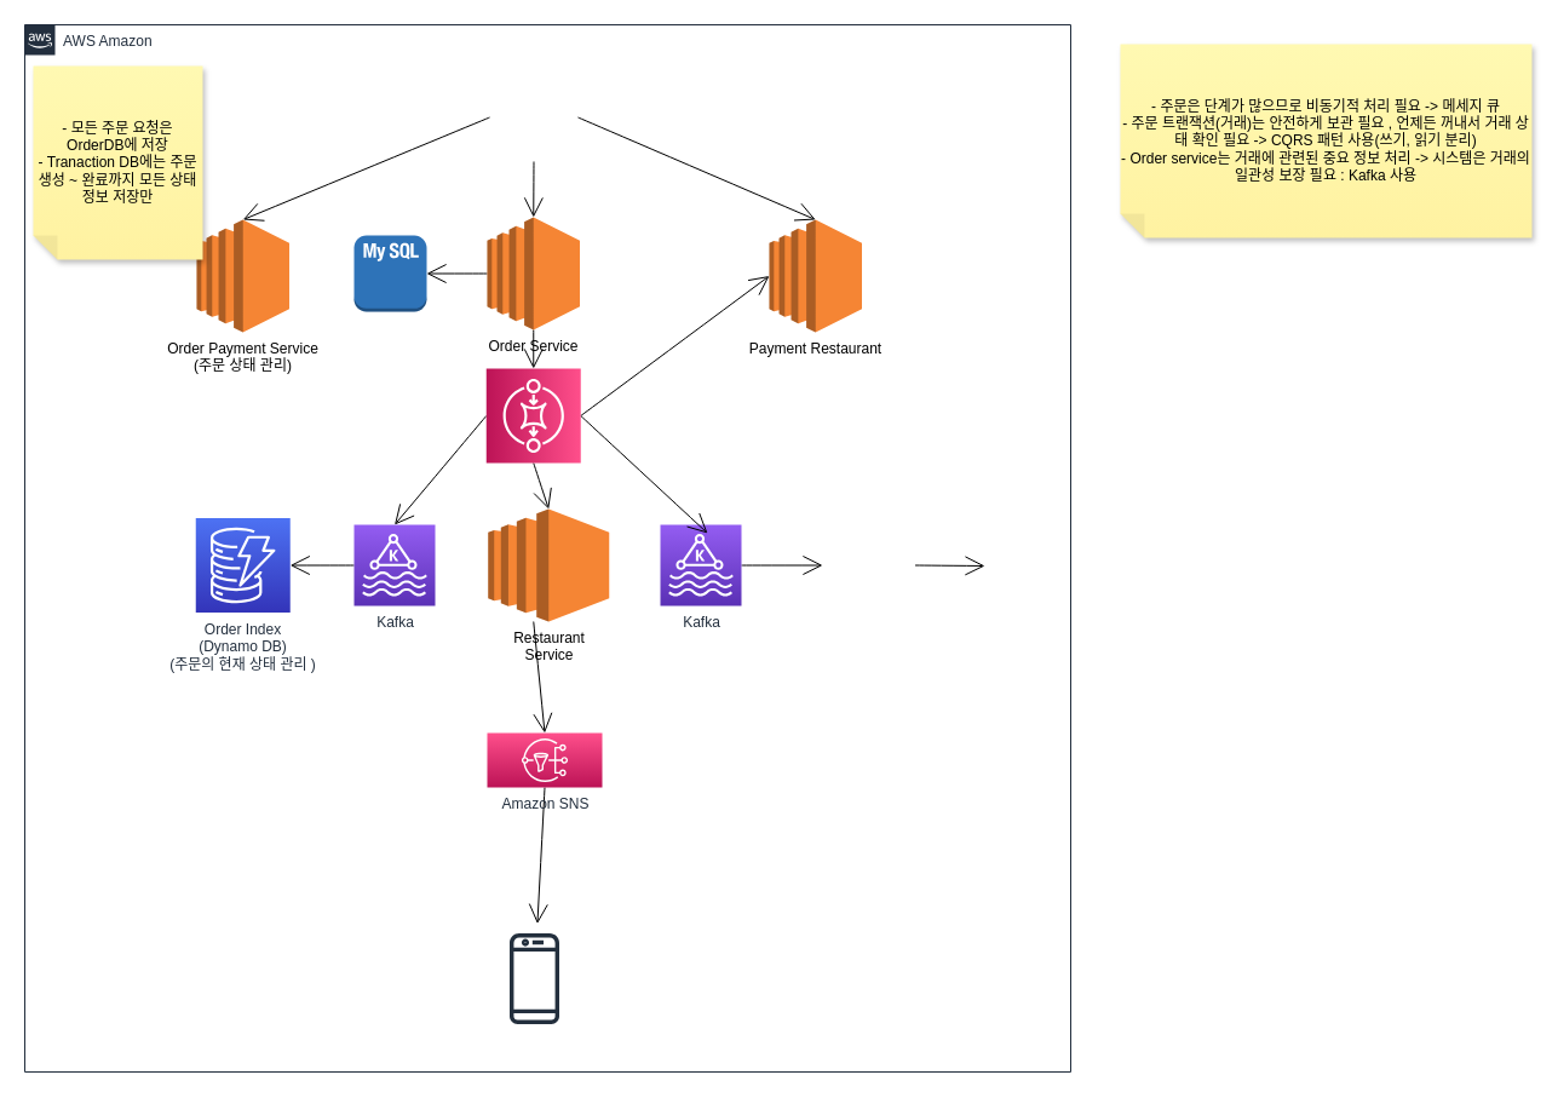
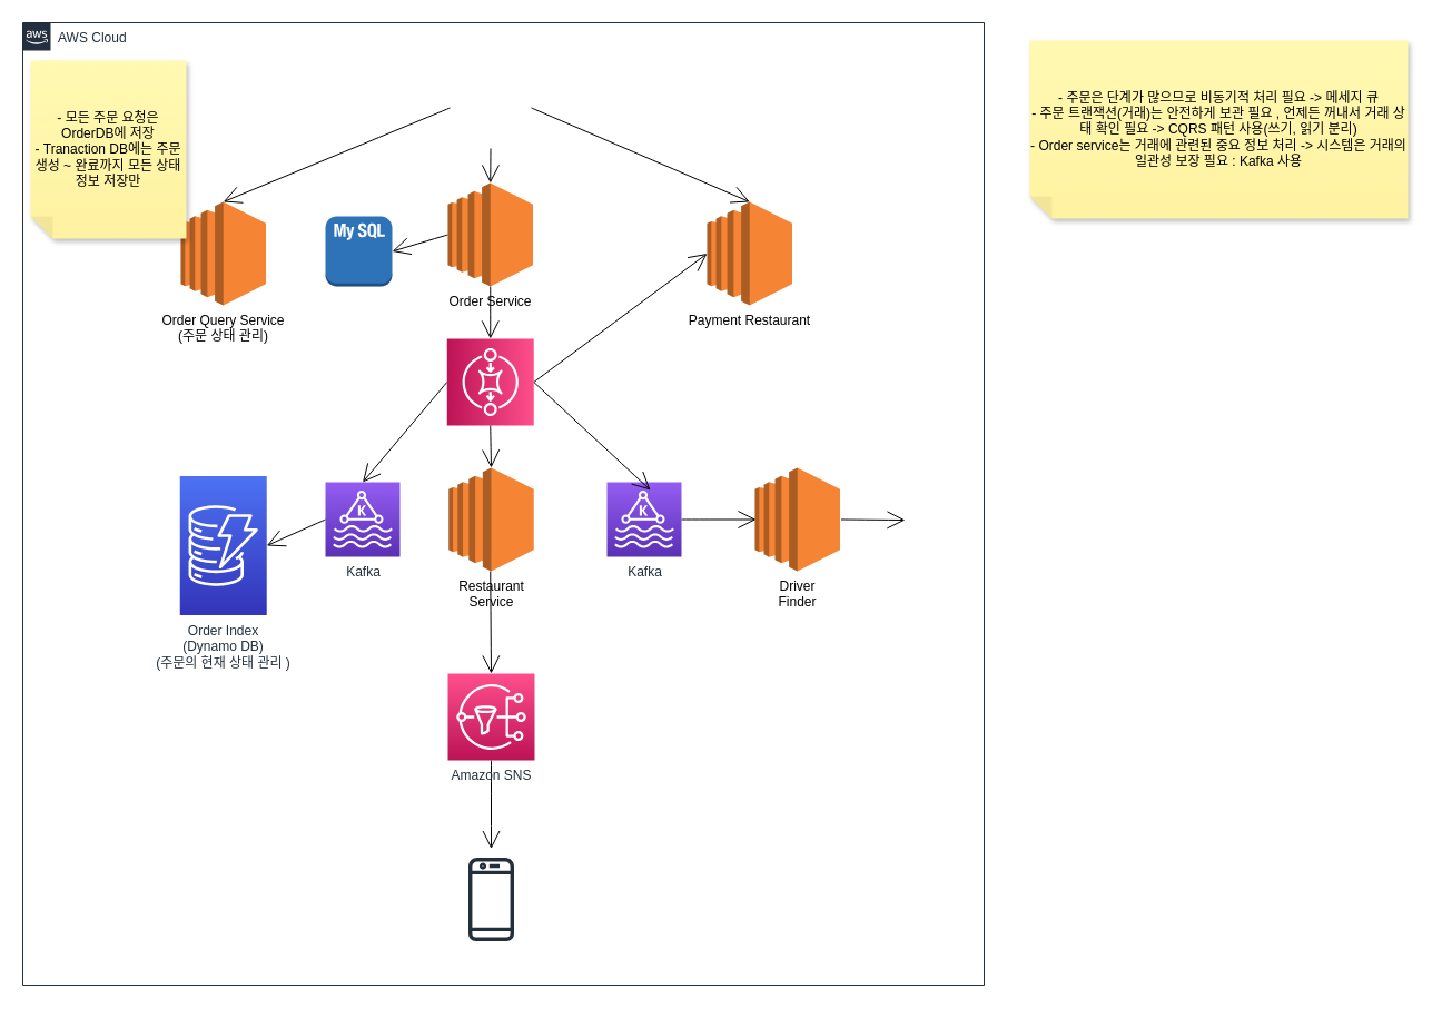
- <mxCell id="2" value="AWS Amazon" style="points=[[0,0],[0.25,0],[0.5,0],[0.75,0],[1,0],[1,0.25],[1,0.5],[1,0.75],[1,1],[0.75,1],[0.5,1],[0.25,1],[0,1],[0,0.75],[0,0.5],[0,0.25]];outlineConnect=0;gradientColor=none;html=1;whiteSpace=wrap;fontSize=12;fontStyle=0;container=1;pointerEvents=0;collapsible=0;recursiveResize=0;shape=mxgraph.aws4.group;grIcon=mxgraph.aws4.group_aws_cloud_alt;strokeColor=#232F3E;fillColor=none;verticalAlign=top;align=left;spacingLeft=30;fontColor=#232F3E;dashed=0;hachureGap=4;" vertex="1" parent="1"><mxGeometry x="20" y="20" width="864" height="865" as="geometry" /></mxCell>
+ <mxCell id="2" value="AWS Cloud" style="points=[[0,0],[0.25,0],[0.5,0],[0.75,0],[1,0],[1,0.25],[1,0.5],[1,0.75],[1,1],[0.75,1],[0.5,1],[0.25,1],[0,1],[0,0.75],[0,0.5],[0,0.25]];outlineConnect=0;gradientColor=none;html=1;whiteSpace=wrap;fontSize=12;fontStyle=0;container=1;pointerEvents=0;collapsible=0;recursiveResize=0;shape=mxgraph.aws4.group;grIcon=mxgraph.aws4.group_aws_cloud_alt;strokeColor=#232F3E;fillColor=none;verticalAlign=top;align=left;spacingLeft=30;fontColor=#232F3E;dashed=0;hachureGap=4;" vertex="1" parent="1"><mxGeometry x="20" y="20" width="864" height="865" as="geometry" /></mxCell>
- <mxCell id="10" value="Order Service" style="outlineConnect=0;dashed=0;verticalLabelPosition=bottom;verticalAlign=top;align=center;html=1;shape=mxgraph.aws3.ec2;fillColor=#F58534;gradientColor=none;hachureGap=4;strokeColor=default;fontFamily=Helvetica;fontSize=12;fontColor=default;" vertex="1" parent="2"><mxGeometry x="382" y="159" width="76.5" height="93" as="geometry" /></mxCell>
+ <mxCell id="10" value="Order Service" style="outlineConnect=0;dashed=0;verticalLabelPosition=bottom;verticalAlign=top;align=center;html=1;shape=mxgraph.aws3.ec2;fillColor=#F58534;gradientColor=none;hachureGap=4;strokeColor=default;fontFamily=Helvetica;fontSize=12;fontColor=default;" vertex="1" parent="2"><mxGeometry x="382" y="144" width="76.5" height="93" as="geometry" /></mxCell>
- <mxCell id="6" value="Order Payment Service&lt;br&gt;(주문 상태 관리)&lt;br&gt;&lt;br&gt;" style="outlineConnect=0;dashed=0;verticalLabelPosition=bottom;verticalAlign=top;align=center;html=1;shape=mxgraph.aws3.ec2;fillColor=#F58534;gradientColor=none;hachureGap=4;strokeColor=default;fontFamily=Helvetica;fontSize=12;fontColor=default;" vertex="1" parent="2"><mxGeometry x="142" y="161" width="76.5" height="93" as="geometry" /></mxCell>
+ <mxCell id="6" value="Order Query Service&lt;br&gt;(주문 상태 관리)&lt;br&gt;&lt;br&gt;" style="outlineConnect=0;dashed=0;verticalLabelPosition=bottom;verticalAlign=top;align=center;html=1;shape=mxgraph.aws3.ec2;fillColor=#F58534;gradientColor=none;hachureGap=4;strokeColor=default;fontFamily=Helvetica;fontSize=12;fontColor=default;" vertex="1" parent="2"><mxGeometry x="142" y="161" width="76.5" height="93" as="geometry" /></mxCell>
- <mxCell id="21" value="Order Index&lt;br&gt;(Dynamo DB)&lt;br&gt;(주문의 현재 상태 관리 )" style="sketch=0;points=[[0,0,0],[0.25,0,0],[0.5,0,0],[0.75,0,0],[1,0,0],[0,1,0],[0.25,1,0],[0.5,1,0],[0.75,1,0],[1,1,0],[0,0.25,0],[0,0.5,0],[0,0.75,0],[1,0.25,0],[1,0.5,0],[1,0.75,0]];outlineConnect=0;fontColor=#232F3E;gradientColor=#4D72F3;gradientDirection=north;fillColor=#3334B9;strokeColor=#ffffff;dashed=0;verticalLabelPosition=bottom;verticalAlign=top;align=center;html=1;fontSize=12;fontStyle=0;aspect=fixed;shape=mxgraph.aws4.resourceIcon;resIcon=mxgraph.aws4.dynamodb;hachureGap=4;fontFamily=Helvetica;" vertex="1" parent="2"><mxGeometry x="141.25" y="407.5" width="78" height="78" as="geometry" /></mxCell>
+ <mxCell id="21" value="Order Index&lt;br&gt;(Dynamo DB)&lt;br&gt;(주문의 현재 상태 관리 )" style="sketch=0;points=[[0,0,0],[0.25,0,0],[0.5,0,0],[0.75,0,0],[1,0,0],[0,1,0],[0.25,1,0],[0.5,1,0],[0.75,1,0],[1,1,0],[0,0.25,0],[0,0.5,0],[0,0.75,0],[1,0.25,0],[1,0.5,0],[1,0.75,0]];outlineConnect=0;fontColor=#232F3E;gradientColor=#4D72F3;gradientDirection=north;fillColor=#3334B9;strokeColor=#ffffff;dashed=0;verticalLabelPosition=bottom;verticalAlign=top;align=center;html=1;fontSize=12;fontStyle=0;aspect=fixed;shape=mxgraph.aws4.resourceIcon;resIcon=mxgraph.aws4.dynamodb;hachureGap=4;fontFamily=Helvetica;" vertex="1" parent="2"><mxGeometry x="141.25" y="407.5" width="78" height="125" as="geometry" /></mxCell>
- <mxCell id="14" value="Restaurant&lt;br&gt;Service&lt;br&gt;" style="outlineConnect=0;dashed=0;verticalLabelPosition=bottom;verticalAlign=top;align=center;html=1;shape=mxgraph.aws3.ec2;fillColor=#F58534;gradientColor=none;hachureGap=4;strokeColor=default;fontFamily=Helvetica;fontSize=12;fontColor=default;" vertex="1" parent="2"><mxGeometry x="382.75" y="400" width="100" height="93" as="geometry" /></mxCell>
+ <mxCell id="14" value="Restaurant&lt;br&gt;Service&lt;br&gt;" style="outlineConnect=0;dashed=0;verticalLabelPosition=bottom;verticalAlign=top;align=center;html=1;shape=mxgraph.aws3.ec2;fillColor=#F58534;gradientColor=none;hachureGap=4;strokeColor=default;fontFamily=Helvetica;fontSize=12;fontColor=default;" vertex="1" parent="2"><mxGeometry x="382.75" y="400" width="76.5" height="93" as="geometry" /></mxCell>
+ <mxCell id="16" value="Driver&lt;br&gt;Finder" style="outlineConnect=0;dashed=0;verticalLabelPosition=bottom;verticalAlign=top;align=center;html=1;shape=mxgraph.aws3.ec2;fillColor=#F58534;gradientColor=none;hachureGap=4;strokeColor=default;fontFamily=Helvetica;fontSize=12;fontColor=default;" vertex="1" parent="2"><mxGeometry x="658" y="400" width="76.5" height="93" as="geometry" /></mxCell>
- <mxCell id="23" value="Amazon SNS&lt;br&gt;" style="sketch=0;points=[[0,0,0],[0.25,0,0],[0.5,0,0],[0.75,0,0],[1,0,0],[0,1,0],[0.25,1,0],[0.5,1,0],[0.75,1,0],[1,1,0],[0,0.25,0],[0,0.5,0],[0,0.75,0],[1,0.25,0],[1,0.5,0],[1,0.75,0]];outlineConnect=0;fontColor=#232F3E;gradientColor=#FF4F8B;gradientDirection=north;fillColor=#BC1356;strokeColor=#ffffff;dashed=0;verticalLabelPosition=bottom;verticalAlign=top;align=center;html=1;fontSize=12;fontStyle=0;aspect=fixed;shape=mxgraph.aws4.resourceIcon;resIcon=mxgraph.aws4.sns;hachureGap=4;fontFamily=Helvetica;" vertex="1" parent="2"><mxGeometry x="382" y="585" width="95" height="45" as="geometry" /></mxCell>
+ <mxCell id="23" value="Amazon SNS&lt;br&gt;" style="sketch=0;points=[[0,0,0],[0.25,0,0],[0.5,0,0],[0.75,0,0],[1,0,0],[0,1,0],[0.25,1,0],[0.5,1,0],[0.75,1,0],[1,1,0],[0,0.25,0],[0,0.5,0],[0,0.75,0],[1,0.25,0],[1,0.5,0],[1,0.75,0]];outlineConnect=0;fontColor=#232F3E;gradientColor=#FF4F8B;gradientDirection=north;fillColor=#BC1356;strokeColor=#ffffff;dashed=0;verticalLabelPosition=bottom;verticalAlign=top;align=center;html=1;fontSize=12;fontStyle=0;aspect=fixed;shape=mxgraph.aws4.resourceIcon;resIcon=mxgraph.aws4.sns;hachureGap=4;fontFamily=Helvetica;" vertex="1" parent="2"><mxGeometry x="382" y="585" width="78" height="78" as="geometry" /></mxCell>
